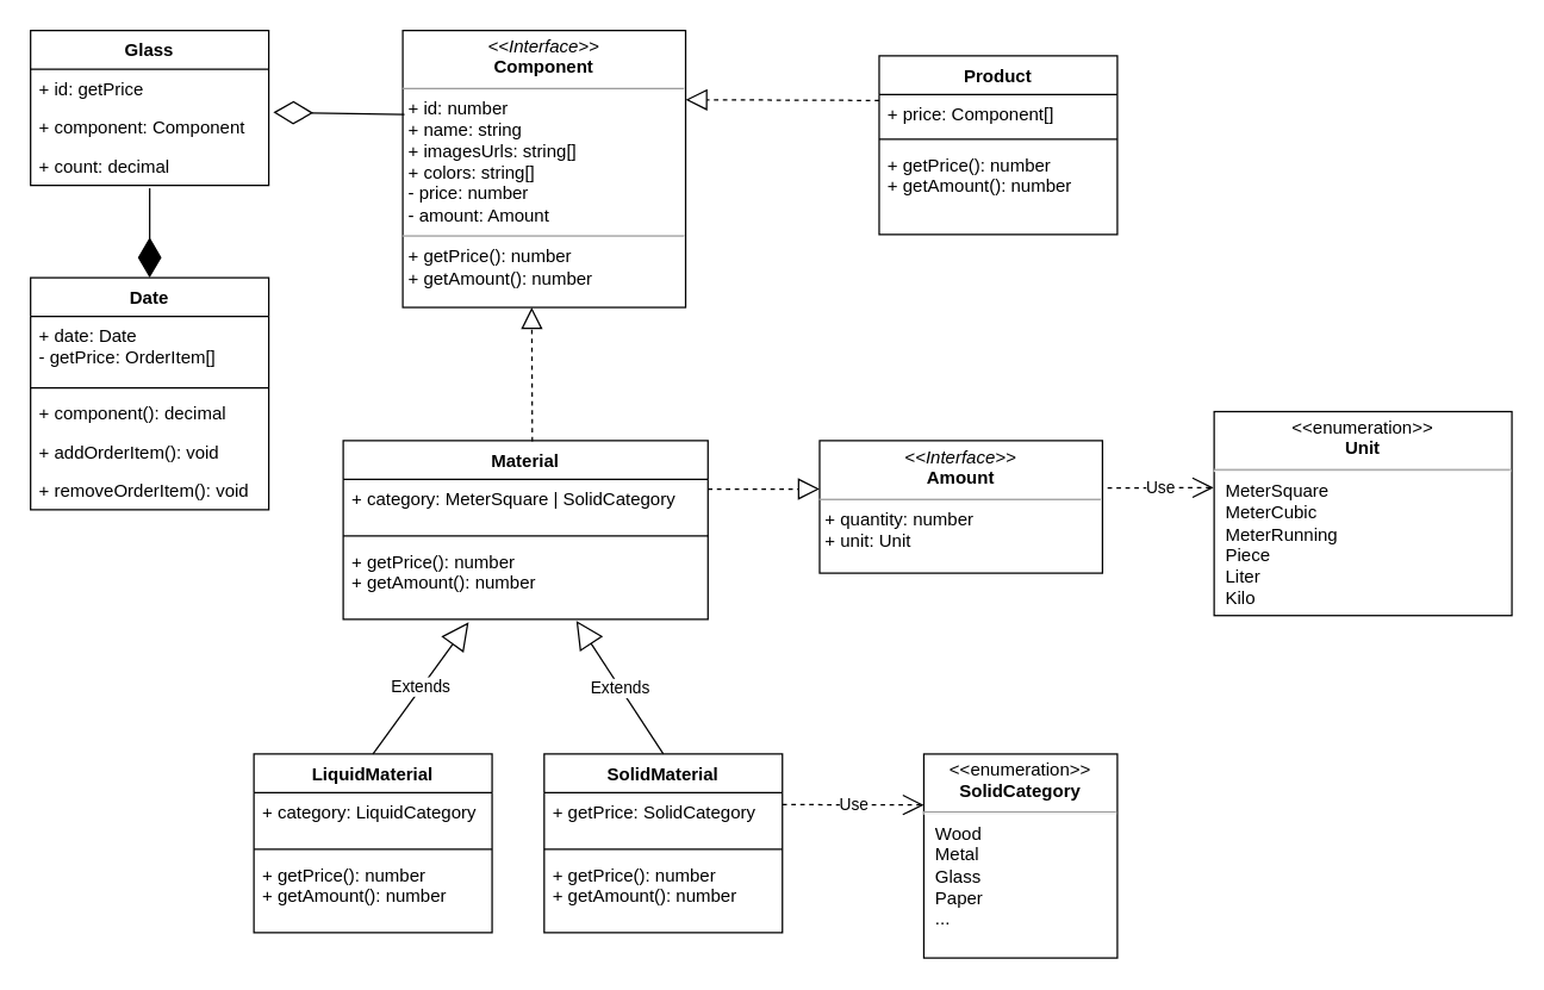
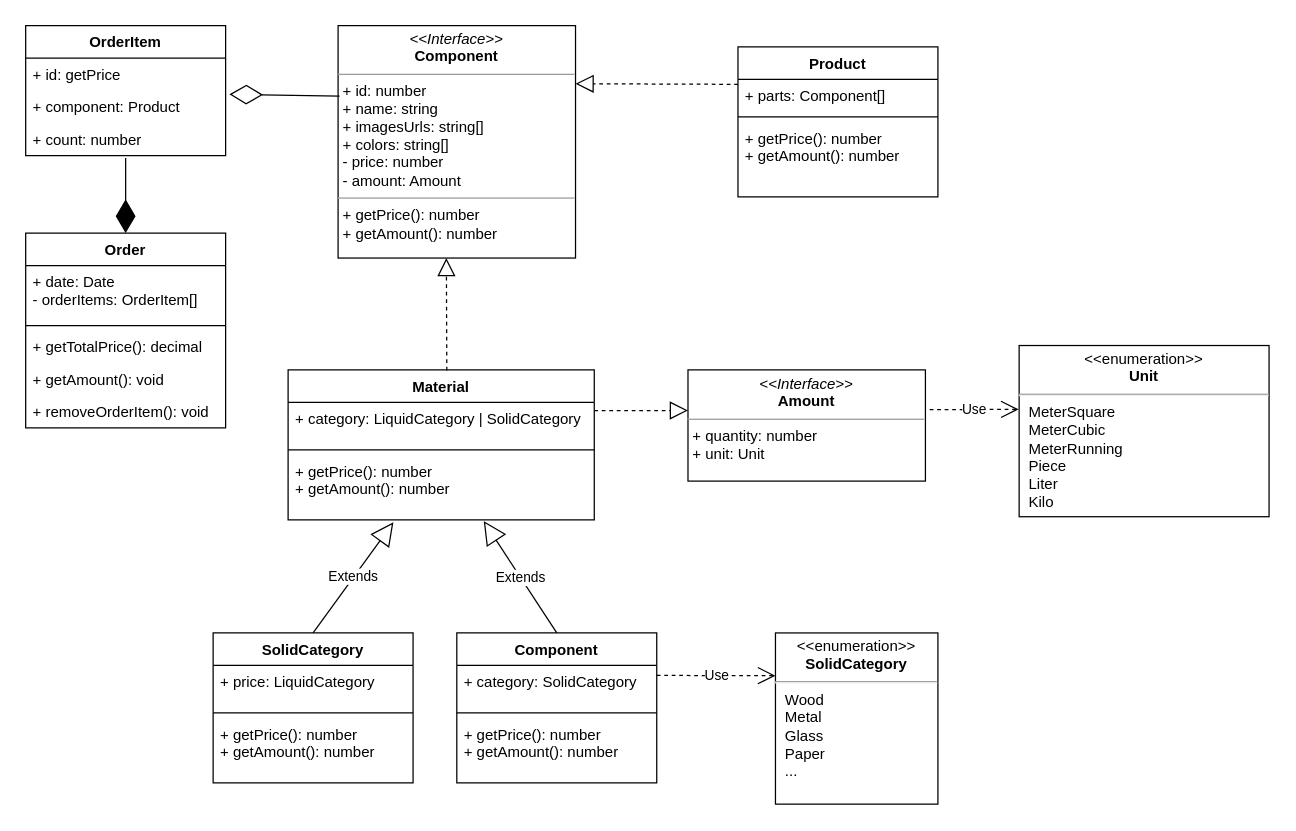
- <mxCell id="16" value="Glass" style="swimlane;fontStyle=1;align=center;verticalAlign=top;childLayout=stackLayout;horizontal=1;startSize=26;horizontalStack=0;resizeParent=1;resizeParentMax=0;resizeLast=0;collapsible=1;marginBottom=0;" parent="1" vertex="1"><mxGeometry x="20" y="20" width="160" height="104" as="geometry" /></mxCell>
+ <mxCell id="16" value="OrderItem" style="swimlane;fontStyle=1;align=center;verticalAlign=top;childLayout=stackLayout;horizontal=1;startSize=26;horizontalStack=0;resizeParent=1;resizeParentMax=0;resizeLast=0;collapsible=1;marginBottom=0;" parent="1" vertex="1"><mxGeometry x="20" y="20" width="160" height="104" as="geometry" /></mxCell>
- <mxCell id="4" value="+ price: Component[]" style="text;strokeColor=none;fillColor=none;align=left;verticalAlign=top;spacingLeft=4;spacingRight=4;overflow=hidden;rotatable=0;points=[[0,0.5],[1,0.5]];portConstraint=eastwest;" parent="3" vertex="1"><mxGeometry y="26" width="160" height="26" as="geometry" /></mxCell>
+ <mxCell id="4" value="+ parts: Component[]" style="text;strokeColor=none;fillColor=none;align=left;verticalAlign=top;spacingLeft=4;spacingRight=4;overflow=hidden;rotatable=0;points=[[0,0.5],[1,0.5]];portConstraint=eastwest;" parent="3" vertex="1"><mxGeometry y="26" width="160" height="26" as="geometry" /></mxCell>
- <mxCell id="18" value="+ component: Component" style="text;strokeColor=none;fillColor=none;align=left;verticalAlign=top;spacingLeft=4;spacingRight=4;overflow=hidden;rotatable=0;points=[[0,0.5],[1,0.5]];portConstraint=eastwest;" parent="16" vertex="1"><mxGeometry y="52" width="160" height="26" as="geometry" /></mxCell>
+ <mxCell id="18" value="+ component: Product" style="text;strokeColor=none;fillColor=none;align=left;verticalAlign=top;spacingLeft=4;spacingRight=4;overflow=hidden;rotatable=0;points=[[0,0.5],[1,0.5]];portConstraint=eastwest;" parent="16" vertex="1"><mxGeometry y="52" width="160" height="26" as="geometry" /></mxCell>
- <mxCell id="19" value="+ count: decimal" style="text;strokeColor=none;fillColor=none;align=left;verticalAlign=top;spacingLeft=4;spacingRight=4;overflow=hidden;rotatable=0;points=[[0,0.5],[1,0.5]];portConstraint=eastwest;" parent="16" vertex="1"><mxGeometry y="78" width="160" height="26" as="geometry" /></mxCell>
+ <mxCell id="19" value="+ count: number" style="text;strokeColor=none;fillColor=none;align=left;verticalAlign=top;spacingLeft=4;spacingRight=4;overflow=hidden;rotatable=0;points=[[0,0.5],[1,0.5]];portConstraint=eastwest;" parent="16" vertex="1"><mxGeometry y="78" width="160" height="26" as="geometry" /></mxCell>
- <mxCell id="33" value="Date" style="swimlane;fontStyle=1;align=center;verticalAlign=top;childLayout=stackLayout;horizontal=1;startSize=26;horizontalStack=0;resizeParent=1;resizeParentMax=0;resizeLast=0;collapsible=1;marginBottom=0;" parent="1" vertex="1"><mxGeometry x="20" y="186" width="160" height="156" as="geometry" /></mxCell>
+ <mxCell id="33" value="Order" style="swimlane;fontStyle=1;align=center;verticalAlign=top;childLayout=stackLayout;horizontal=1;startSize=26;horizontalStack=0;resizeParent=1;resizeParentMax=0;resizeLast=0;collapsible=1;marginBottom=0;" parent="1" vertex="1"><mxGeometry x="20" y="186" width="160" height="156" as="geometry" /></mxCell>
- <mxCell id="34" value="+ date: Date&#10;- getPrice: OrderItem[]" style="text;strokeColor=none;fillColor=none;align=left;verticalAlign=top;spacingLeft=4;spacingRight=4;overflow=hidden;rotatable=0;points=[[0,0.5],[1,0.5]];portConstraint=eastwest;" parent="33" vertex="1"><mxGeometry y="26" width="160" height="44" as="geometry" /></mxCell>
+ <mxCell id="34" value="+ date: Date&#10;- orderItems: OrderItem[]" style="text;strokeColor=none;fillColor=none;align=left;verticalAlign=top;spacingLeft=4;spacingRight=4;overflow=hidden;rotatable=0;points=[[0,0.5],[1,0.5]];portConstraint=eastwest;" parent="33" vertex="1"><mxGeometry y="26" width="160" height="44" as="geometry" /></mxCell>
- <mxCell id="36" value="+ component(): decimal" style="text;strokeColor=none;fillColor=none;align=left;verticalAlign=top;spacingLeft=4;spacingRight=4;overflow=hidden;rotatable=0;points=[[0,0.5],[1,0.5]];portConstraint=eastwest;" parent="33" vertex="1"><mxGeometry y="78" width="160" height="26" as="geometry" /></mxCell>
+ <mxCell id="36" value="+ getTotalPrice(): decimal" style="text;strokeColor=none;fillColor=none;align=left;verticalAlign=top;spacingLeft=4;spacingRight=4;overflow=hidden;rotatable=0;points=[[0,0.5],[1,0.5]];portConstraint=eastwest;" parent="33" vertex="1"><mxGeometry y="78" width="160" height="26" as="geometry" /></mxCell>
- <mxCell id="37" value="+ addOrderItem(): void" style="text;strokeColor=none;fillColor=none;align=left;verticalAlign=top;spacingLeft=4;spacingRight=4;overflow=hidden;rotatable=0;points=[[0,0.5],[1,0.5]];portConstraint=eastwest;" parent="33" vertex="1"><mxGeometry y="104" width="160" height="26" as="geometry" /></mxCell>
+ <mxCell id="37" value="+ getAmount(): void" style="text;strokeColor=none;fillColor=none;align=left;verticalAlign=top;spacingLeft=4;spacingRight=4;overflow=hidden;rotatable=0;points=[[0,0.5],[1,0.5]];portConstraint=eastwest;" parent="33" vertex="1"><mxGeometry y="104" width="160" height="26" as="geometry" /></mxCell>
- <mxCell id="9" value="+ category: MeterSquare | SolidCategory" style="text;strokeColor=none;fillColor=none;align=left;verticalAlign=top;spacingLeft=4;spacingRight=4;overflow=hidden;rotatable=0;points=[[0,0.5],[1,0.5]];portConstraint=eastwest;" parent="8" vertex="1"><mxGeometry y="26" width="245" height="34" as="geometry" /></mxCell>
+ <mxCell id="9" value="+ category: LiquidCategory | SolidCategory" style="text;strokeColor=none;fillColor=none;align=left;verticalAlign=top;spacingLeft=4;spacingRight=4;overflow=hidden;rotatable=0;points=[[0,0.5],[1,0.5]];portConstraint=eastwest;" parent="8" vertex="1"><mxGeometry y="26" width="245" height="34" as="geometry" /></mxCell>
- <mxCell id="20" value="LiquidMaterial" style="swimlane;fontStyle=1;align=center;verticalAlign=top;childLayout=stackLayout;horizontal=1;startSize=26;horizontalStack=0;resizeParent=1;resizeParentMax=0;resizeLast=0;collapsible=1;marginBottom=0;" parent="1" vertex="1"><mxGeometry x="170" y="506" width="160" height="120" as="geometry" /></mxCell>
+ <mxCell id="20" value="SolidCategory" style="swimlane;fontStyle=1;align=center;verticalAlign=top;childLayout=stackLayout;horizontal=1;startSize=26;horizontalStack=0;resizeParent=1;resizeParentMax=0;resizeLast=0;collapsible=1;marginBottom=0;" parent="1" vertex="1"><mxGeometry x="170" y="506" width="160" height="120" as="geometry" /></mxCell>
- <mxCell id="24" value="SolidMaterial" style="swimlane;fontStyle=1;align=center;verticalAlign=top;childLayout=stackLayout;horizontal=1;startSize=26;horizontalStack=0;resizeParent=1;resizeParentMax=0;resizeLast=0;collapsible=1;marginBottom=0;" parent="1" vertex="1"><mxGeometry x="365" y="506" width="160" height="120" as="geometry" /></mxCell>
+ <mxCell id="24" value="Component" style="swimlane;fontStyle=1;align=center;verticalAlign=top;childLayout=stackLayout;horizontal=1;startSize=26;horizontalStack=0;resizeParent=1;resizeParentMax=0;resizeLast=0;collapsible=1;marginBottom=0;" parent="1" vertex="1"><mxGeometry x="365" y="506" width="160" height="120" as="geometry" /></mxCell>
- <mxCell id="21" value="+ category: LiquidCategory" style="text;strokeColor=none;fillColor=none;align=left;verticalAlign=top;spacingLeft=4;spacingRight=4;overflow=hidden;rotatable=0;points=[[0,0.5],[1,0.5]];portConstraint=eastwest;" parent="20" vertex="1"><mxGeometry y="26" width="160" height="34" as="geometry" /></mxCell>
+ <mxCell id="21" value="+ price: LiquidCategory" style="text;strokeColor=none;fillColor=none;align=left;verticalAlign=top;spacingLeft=4;spacingRight=4;overflow=hidden;rotatable=0;points=[[0,0.5],[1,0.5]];portConstraint=eastwest;" parent="20" vertex="1"><mxGeometry y="26" width="160" height="34" as="geometry" /></mxCell>
- <mxCell id="25" value="+ getPrice: SolidCategory" style="text;strokeColor=none;fillColor=none;align=left;verticalAlign=top;spacingLeft=4;spacingRight=4;overflow=hidden;rotatable=0;points=[[0,0.5],[1,0.5]];portConstraint=eastwest;" parent="24" vertex="1"><mxGeometry y="26" width="160" height="34" as="geometry" /></mxCell>
+ <mxCell id="25" value="+ category: SolidCategory" style="text;strokeColor=none;fillColor=none;align=left;verticalAlign=top;spacingLeft=4;spacingRight=4;overflow=hidden;rotatable=0;points=[[0,0.5],[1,0.5]];portConstraint=eastwest;" parent="24" vertex="1"><mxGeometry y="26" width="160" height="34" as="geometry" /></mxCell>
